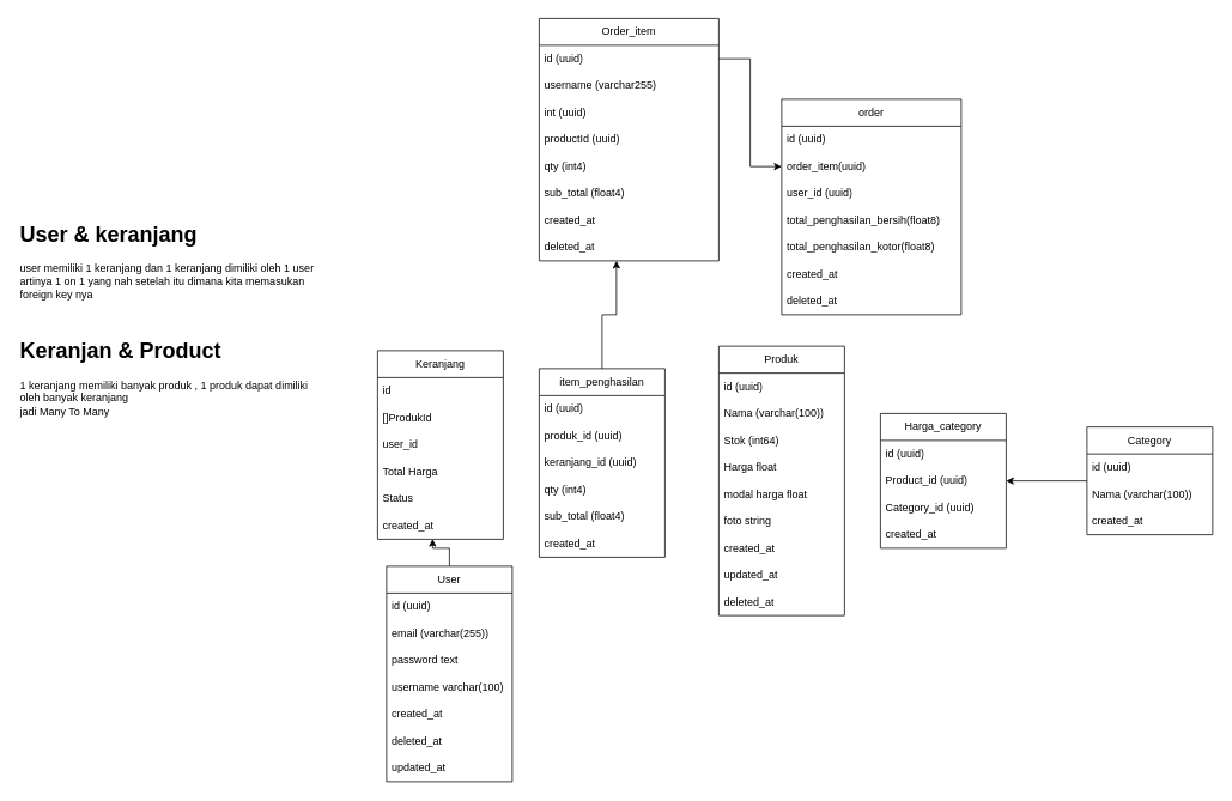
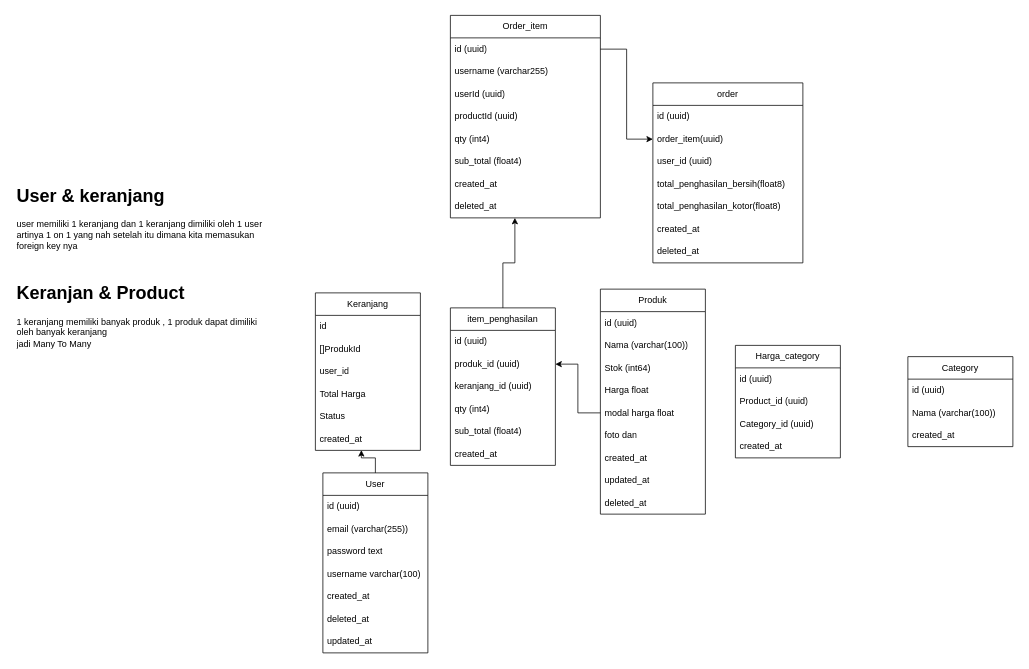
- <mxCell id="51" value="int (uuid)" style="text;strokeColor=none;fillColor=none;align=left;verticalAlign=middle;spacingLeft=4;spacingRight=4;overflow=hidden;points=[[0,0.5],[1,0.5]];portConstraint=eastwest;rotatable=0;whiteSpace=wrap;html=1;" vertex="1" parent="48"><mxGeometry y="90" width="200" height="30" as="geometry" /></mxCell>
+ <mxCell id="51" value="userId (uuid)" style="text;strokeColor=none;fillColor=none;align=left;verticalAlign=middle;spacingLeft=4;spacingRight=4;overflow=hidden;points=[[0,0.5],[1,0.5]];portConstraint=eastwest;rotatable=0;whiteSpace=wrap;html=1;" vertex="1" parent="48"><mxGeometry y="90" width="200" height="30" as="geometry" /></mxCell>
- <mxCell id="27" style="edgeStyle=orthogonalEdgeStyle;rounded=0;orthogonalLoop=1;jettySize=auto;html=1;entryX=1;entryY=0.5;entryDx=0;entryDy=0;" parent="1" source="28" target="34" edge="1"><mxGeometry relative="1" as="geometry" /></mxCell>
+ <mxCell id="47" style="edgeStyle=orthogonalEdgeStyle;rounded=0;orthogonalLoop=1;jettySize=auto;html=1;entryX=1;entryY=0.5;entryDx=0;entryDy=0;" parent="1" source="15" target="42" edge="1"><mxGeometry relative="1" as="geometry" /></mxCell>
- <mxCell id="16" value="foto string" style="text;strokeColor=none;fillColor=none;align=left;verticalAlign=middle;spacingLeft=4;spacingRight=4;overflow=hidden;points=[[0,0.5],[1,0.5]];portConstraint=eastwest;rotatable=0;whiteSpace=wrap;html=1;" parent="10" vertex="1"><mxGeometry y="180" width="140" height="30" as="geometry" /></mxCell>
+ <mxCell id="16" value="foto dan" style="text;strokeColor=none;fillColor=none;align=left;verticalAlign=middle;spacingLeft=4;spacingRight=4;overflow=hidden;points=[[0,0.5],[1,0.5]];portConstraint=eastwest;rotatable=0;whiteSpace=wrap;html=1;" parent="10" vertex="1"><mxGeometry y="180" width="140" height="30" as="geometry" /></mxCell>
